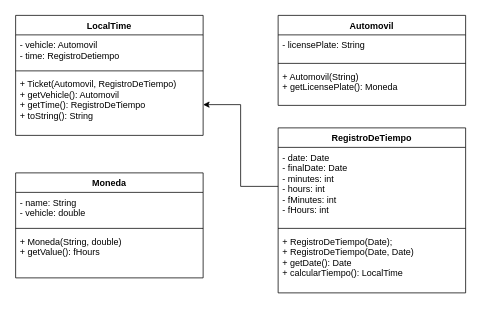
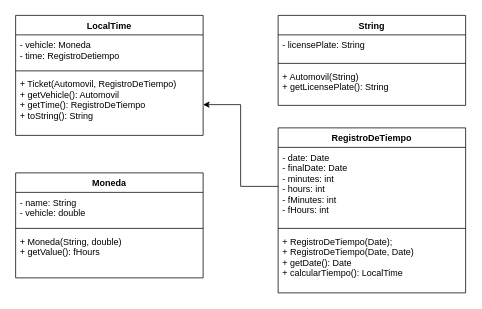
- <mxCell id="7" value="Automovil" style="swimlane;fontStyle=1;align=center;verticalAlign=top;childLayout=stackLayout;horizontal=1;startSize=26;horizontalStack=0;resizeParent=1;resizeParentMax=0;resizeLast=0;collapsible=1;marginBottom=0;" vertex="1" parent="1"><mxGeometry x="370" y="20" width="250" height="120" as="geometry" /></mxCell>
+ <mxCell id="7" value="String" style="swimlane;fontStyle=1;align=center;verticalAlign=top;childLayout=stackLayout;horizontal=1;startSize=26;horizontalStack=0;resizeParent=1;resizeParentMax=0;resizeLast=0;collapsible=1;marginBottom=0;" vertex="1" parent="1"><mxGeometry x="370" y="20" width="250" height="120" as="geometry" /></mxCell>
- <mxCell id="4" value="- vehicle: Automovil&#10;- time: RegistroDetiempo" style="text;strokeColor=none;fillColor=none;align=left;verticalAlign=top;spacingLeft=4;spacingRight=4;overflow=hidden;rotatable=0;points=[[0,0.5],[1,0.5]];portConstraint=eastwest;" vertex="1" parent="3"><mxGeometry y="26" width="250" height="44" as="geometry" /></mxCell>
+ <mxCell id="4" value="- vehicle: Moneda&#10;- time: RegistroDetiempo" style="text;strokeColor=none;fillColor=none;align=left;verticalAlign=top;spacingLeft=4;spacingRight=4;overflow=hidden;rotatable=0;points=[[0,0.5],[1,0.5]];portConstraint=eastwest;" vertex="1" parent="3"><mxGeometry y="26" width="250" height="44" as="geometry" /></mxCell>
- <mxCell id="10" value="+ Automovil(String)&#10;+ getLicensePlate(): Moneda" style="text;strokeColor=none;fillColor=none;align=left;verticalAlign=top;spacingLeft=4;spacingRight=4;overflow=hidden;rotatable=0;points=[[0,0.5],[1,0.5]];portConstraint=eastwest;" vertex="1" parent="7"><mxGeometry y="68" width="250" height="52" as="geometry" /></mxCell>
+ <mxCell id="10" value="+ Automovil(String)&#10;+ getLicensePlate(): String" style="text;strokeColor=none;fillColor=none;align=left;verticalAlign=top;spacingLeft=4;spacingRight=4;overflow=hidden;rotatable=0;points=[[0,0.5],[1,0.5]];portConstraint=eastwest;" vertex="1" parent="7"><mxGeometry y="68" width="250" height="52" as="geometry" /></mxCell>
